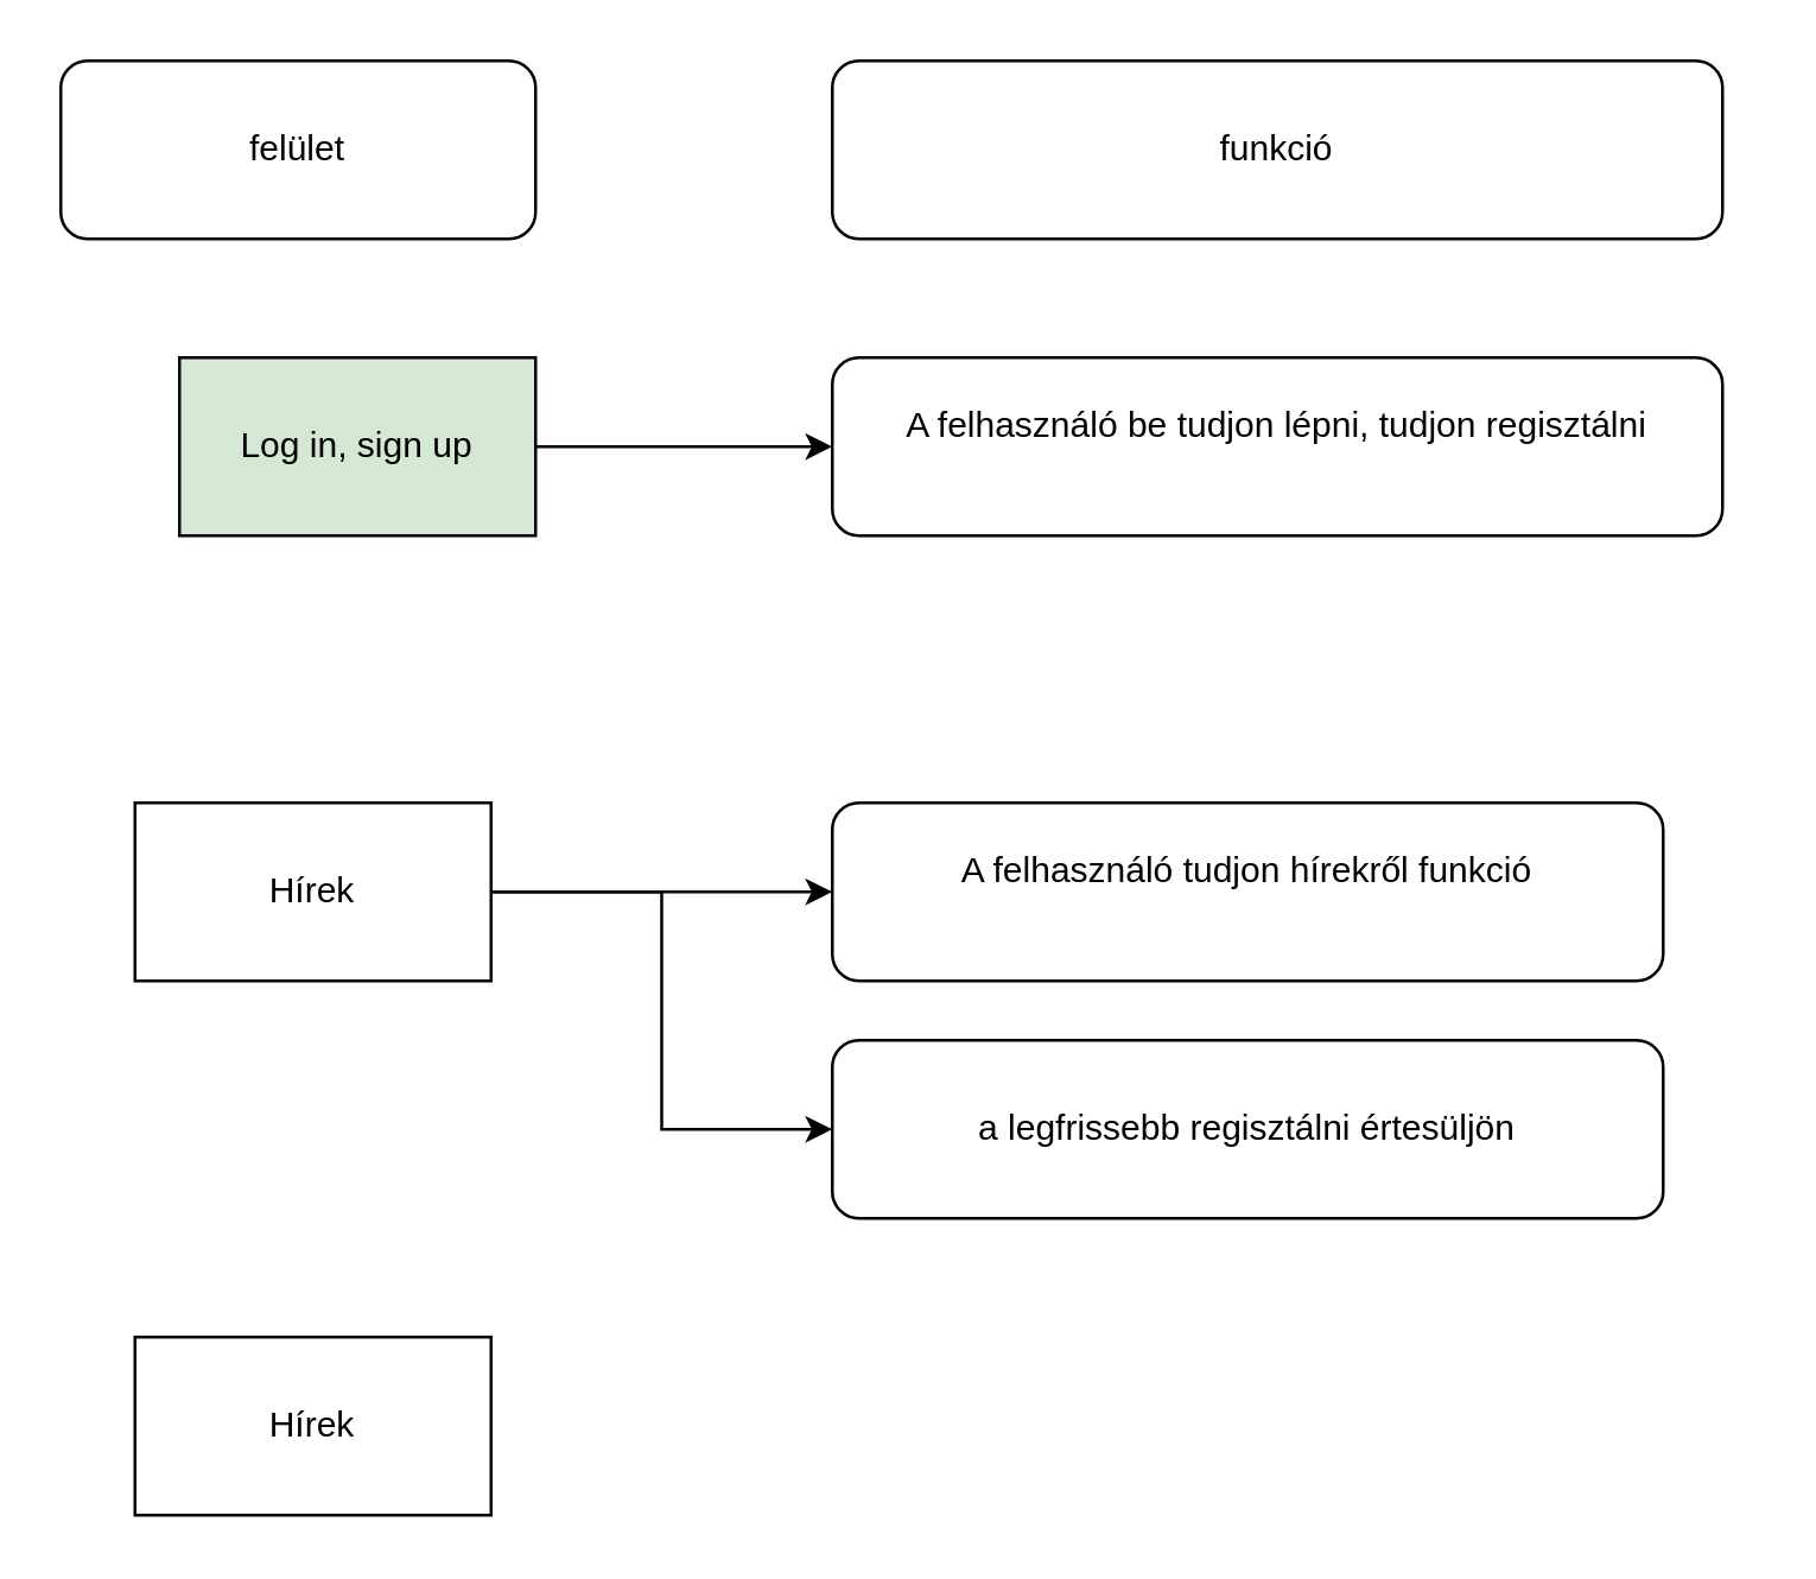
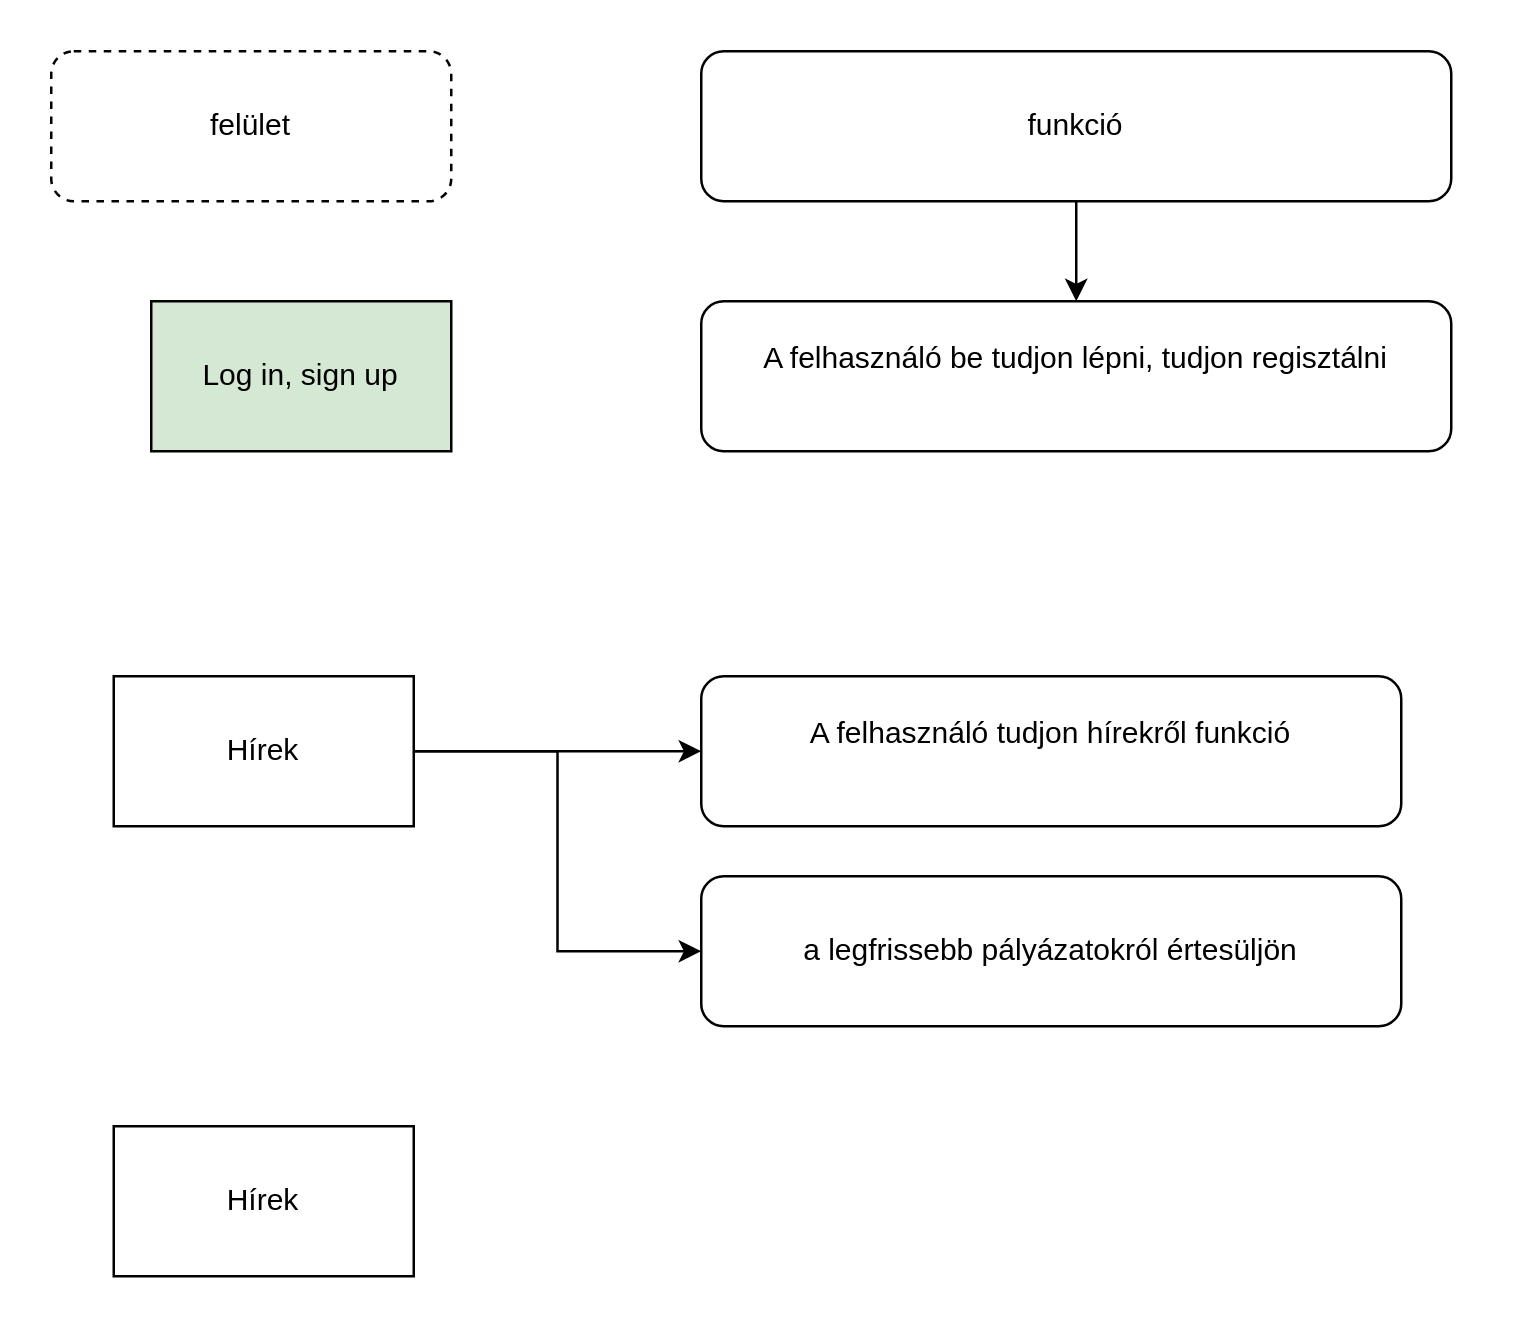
- <mxCell id="7" value="felület" style="rounded=1;whiteSpace=wrap;html=1;" vertex="1" parent="1"><mxGeometry x="20" y="20" width="160" height="60" as="geometry" /></mxCell>
+ <mxCell id="7" value="felület" style="rounded=1;whiteSpace=wrap;html=1;dashed=1;" vertex="1" parent="1"><mxGeometry x="20" y="20" width="160" height="60" as="geometry" /></mxCell>
- <mxCell id="3" style="edgeStyle=orthogonalEdgeStyle;rounded=0;orthogonalLoop=1;jettySize=auto;html=1;endArrow=none;endFill=0;startArrow=classic;startFill=1;" edge="1" parent="1" source="4" target="5"><mxGeometry relative="1" as="geometry" /></mxCell>
+ <mxCell id="3" style="edgeStyle=orthogonalEdgeStyle;rounded=0;orthogonalLoop=1;jettySize=auto;html=1;endArrow=none;endFill=0;startArrow=classic;startFill=1;" edge="1" parent="1" source="4" target="6"><mxGeometry relative="1" as="geometry" /></mxCell>
- <mxCell id="11" value="a legfrissebb regisztálni értesüljön" style="rounded=1;whiteSpace=wrap;html=1;" vertex="1" parent="1"><mxGeometry x="280" y="350" width="280" height="60" as="geometry" /></mxCell>
+ <mxCell id="11" value="a legfrissebb pályázatokról értesüljön" style="rounded=1;whiteSpace=wrap;html=1;" vertex="1" parent="1"><mxGeometry x="280" y="350" width="280" height="60" as="geometry" /></mxCell>
